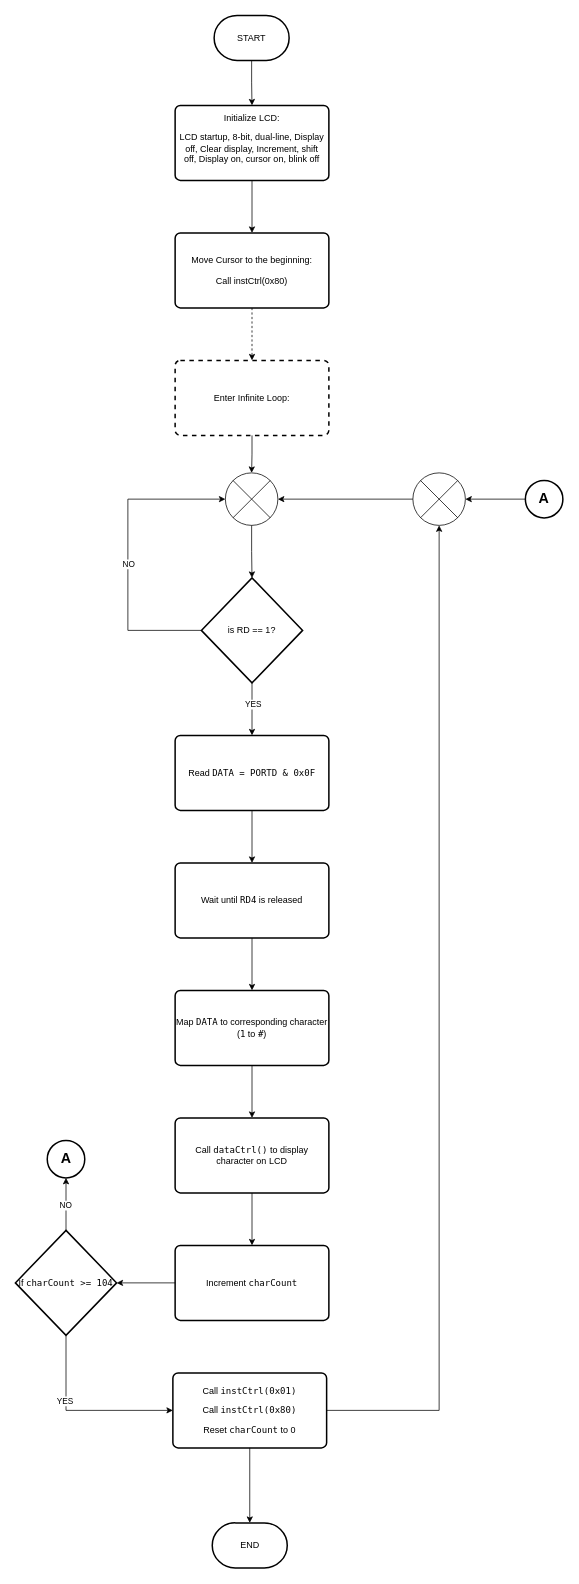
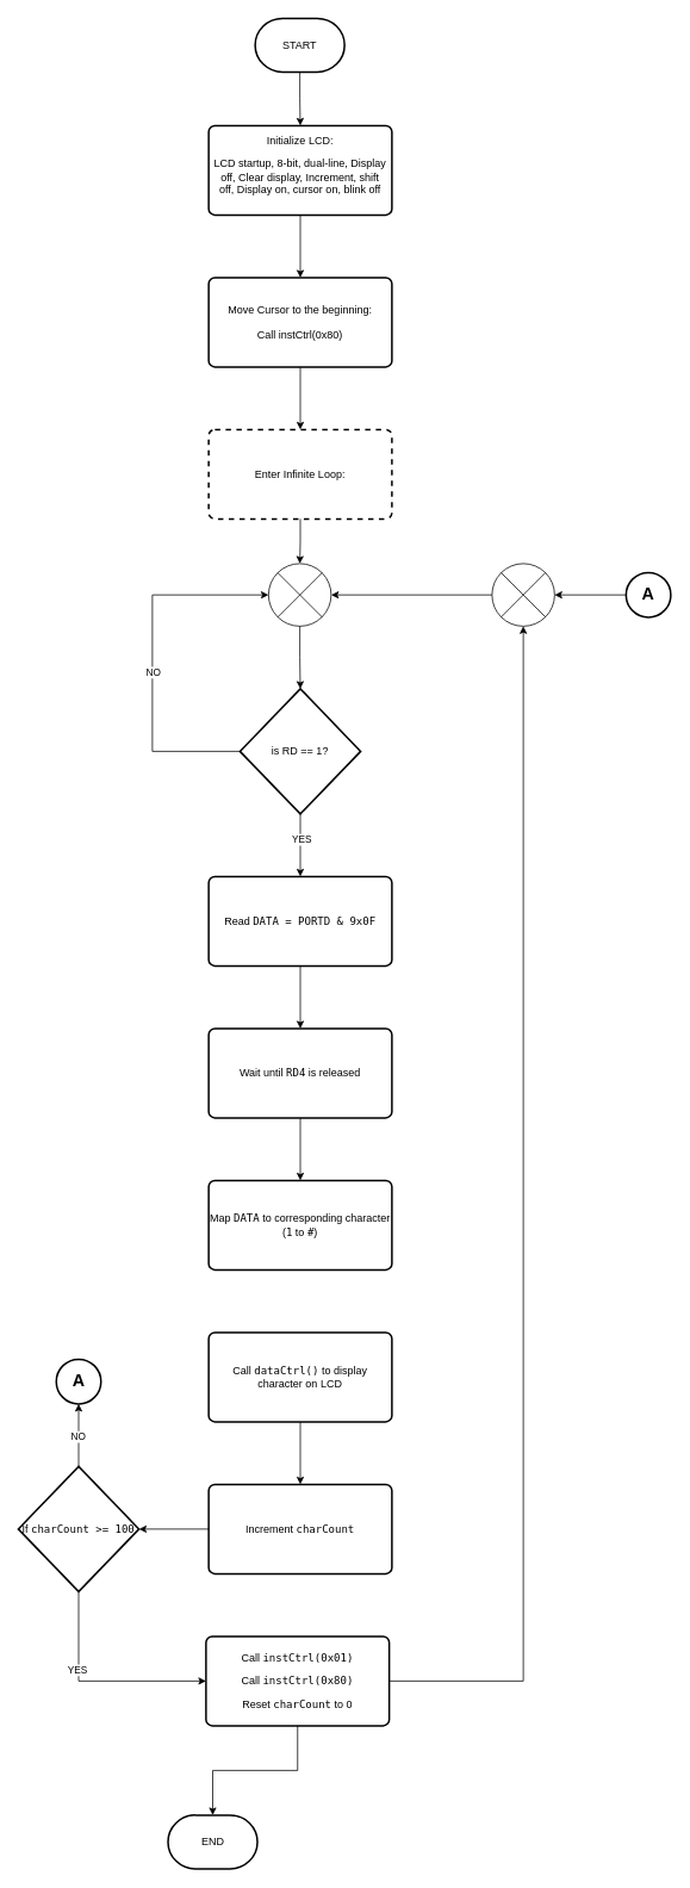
- <mxCell id="6" style="edgeStyle=orthogonalEdgeStyle;rounded=0;orthogonalLoop=1;jettySize=auto;html=1;entryX=0.5;entryY=0;entryDx=0;entryDy=0;dashed=1;" edge="1" parent="1" source="7" target="8"><mxGeometry relative="1" as="geometry" /></mxCell>
+ <mxCell id="6" style="edgeStyle=orthogonalEdgeStyle;rounded=0;orthogonalLoop=1;jettySize=auto;html=1;entryX=0.5;entryY=0;entryDx=0;entryDy=0;" edge="1" parent="1" source="7" target="8"><mxGeometry relative="1" as="geometry" /></mxCell>
- <mxCell id="18" value="&lt;p data-pm-slice=&quot;1 1 [&amp;quot;list&amp;quot;,{&amp;quot;spread&amp;quot;:false,&amp;quot;start&amp;quot;:610,&amp;quot;end&amp;quot;:1277},&amp;quot;regular_list_item&amp;quot;,{&amp;quot;start&amp;quot;:610,&amp;quot;end&amp;quot;:1277},&amp;quot;list&amp;quot;,{&amp;quot;spread&amp;quot;:false,&amp;quot;start&amp;quot;:661,&amp;quot;end&amp;quot;:1277},&amp;quot;regular_list_item&amp;quot;,{&amp;quot;start&amp;quot;:661,&amp;quot;end&amp;quot;:1277},&amp;quot;list&amp;quot;,{&amp;quot;spread&amp;quot;:false,&amp;quot;start&amp;quot;:675,&amp;quot;end&amp;quot;:1277},&amp;quot;regular_list_item&amp;quot;,{&amp;quot;start&amp;quot;:675,&amp;quot;end&amp;quot;:731}]&quot;&gt;Read &lt;code&gt;DATA = PORTD &amp;amp; 0x0F&lt;/code&gt;&lt;/p&gt;" style="rounded=1;whiteSpace=wrap;html=1;absoluteArcSize=1;arcSize=14;strokeWidth=2;" vertex="1" parent="1"><mxGeometry x="233" y="980" width="205" height="100" as="geometry" /></mxCell>
+ <mxCell id="18" value="&lt;p data-pm-slice=&quot;1 1 [&amp;quot;list&amp;quot;,{&amp;quot;spread&amp;quot;:false,&amp;quot;start&amp;quot;:610,&amp;quot;end&amp;quot;:1277},&amp;quot;regular_list_item&amp;quot;,{&amp;quot;start&amp;quot;:610,&amp;quot;end&amp;quot;:1277},&amp;quot;list&amp;quot;,{&amp;quot;spread&amp;quot;:false,&amp;quot;start&amp;quot;:661,&amp;quot;end&amp;quot;:1277},&amp;quot;regular_list_item&amp;quot;,{&amp;quot;start&amp;quot;:661,&amp;quot;end&amp;quot;:1277},&amp;quot;list&amp;quot;,{&amp;quot;spread&amp;quot;:false,&amp;quot;start&amp;quot;:675,&amp;quot;end&amp;quot;:1277},&amp;quot;regular_list_item&amp;quot;,{&amp;quot;start&amp;quot;:675,&amp;quot;end&amp;quot;:731}]&quot;&gt;Read &lt;code&gt;DATA = PORTD &amp;amp; 9x0F&lt;/code&gt;&lt;/p&gt;" style="rounded=1;whiteSpace=wrap;html=1;absoluteArcSize=1;arcSize=14;strokeWidth=2;" vertex="1" parent="1"><mxGeometry x="233" y="980" width="205" height="100" as="geometry" /></mxCell>
- <mxCell id="21" style="edgeStyle=orthogonalEdgeStyle;rounded=0;orthogonalLoop=1;jettySize=auto;html=1;entryX=0.5;entryY=0;entryDx=0;entryDy=0;" edge="1" parent="1" source="22" target="24"><mxGeometry relative="1" as="geometry" /></mxCell>
- <mxCell id="28" value="&lt;p data-pm-slice=&quot;1 1 [&amp;quot;list&amp;quot;,{&amp;quot;spread&amp;quot;:false,&amp;quot;start&amp;quot;:610,&amp;quot;end&amp;quot;:1277},&amp;quot;regular_list_item&amp;quot;,{&amp;quot;start&amp;quot;:610,&amp;quot;end&amp;quot;:1277},&amp;quot;list&amp;quot;,{&amp;quot;spread&amp;quot;:false,&amp;quot;start&amp;quot;:661,&amp;quot;end&amp;quot;:1277},&amp;quot;regular_list_item&amp;quot;,{&amp;quot;start&amp;quot;:661,&amp;quot;end&amp;quot;:1277},&amp;quot;list&amp;quot;,{&amp;quot;spread&amp;quot;:false,&amp;quot;start&amp;quot;:675,&amp;quot;end&amp;quot;:1277},&amp;quot;regular_list_item&amp;quot;,{&amp;quot;start&amp;quot;:1020,&amp;quot;end&amp;quot;:1277}]&quot;&gt;If &lt;code&gt;charCount &amp;gt;= 104&lt;/code&gt;&lt;/p&gt;" style="strokeWidth=2;html=1;shape=mxgraph.flowchart.decision;whiteSpace=wrap;" vertex="1" parent="1"><mxGeometry x="20" y="1640" width="135" height="140" as="geometry" /></mxCell>
+ <mxCell id="28" value="&lt;p data-pm-slice=&quot;1 1 [&amp;quot;list&amp;quot;,{&amp;quot;spread&amp;quot;:false,&amp;quot;start&amp;quot;:610,&amp;quot;end&amp;quot;:1277},&amp;quot;regular_list_item&amp;quot;,{&amp;quot;start&amp;quot;:610,&amp;quot;end&amp;quot;:1277},&amp;quot;list&amp;quot;,{&amp;quot;spread&amp;quot;:false,&amp;quot;start&amp;quot;:661,&amp;quot;end&amp;quot;:1277},&amp;quot;regular_list_item&amp;quot;,{&amp;quot;start&amp;quot;:661,&amp;quot;end&amp;quot;:1277},&amp;quot;list&amp;quot;,{&amp;quot;spread&amp;quot;:false,&amp;quot;start&amp;quot;:675,&amp;quot;end&amp;quot;:1277},&amp;quot;regular_list_item&amp;quot;,{&amp;quot;start&amp;quot;:1020,&amp;quot;end&amp;quot;:1277}]&quot;&gt;If &lt;code&gt;charCount &amp;gt;= 100&lt;/code&gt;&lt;/p&gt;" style="strokeWidth=2;html=1;shape=mxgraph.flowchart.decision;whiteSpace=wrap;" vertex="1" parent="1"><mxGeometry x="20" y="1640" width="135" height="140" as="geometry" /></mxCell>
- <mxCell id="31" value="END" style="strokeWidth=2;html=1;shape=mxgraph.flowchart.terminator;whiteSpace=wrap;" vertex="1" parent="1"><mxGeometry x="282.5" y="2030" width="100" height="60" as="geometry" /></mxCell>
+ <mxCell id="31" value="END" style="strokeWidth=2;html=1;shape=mxgraph.flowchart.terminator;whiteSpace=wrap;" vertex="1" parent="1"><mxGeometry x="187.5" y="2030" width="100" height="60" as="geometry" /></mxCell>
